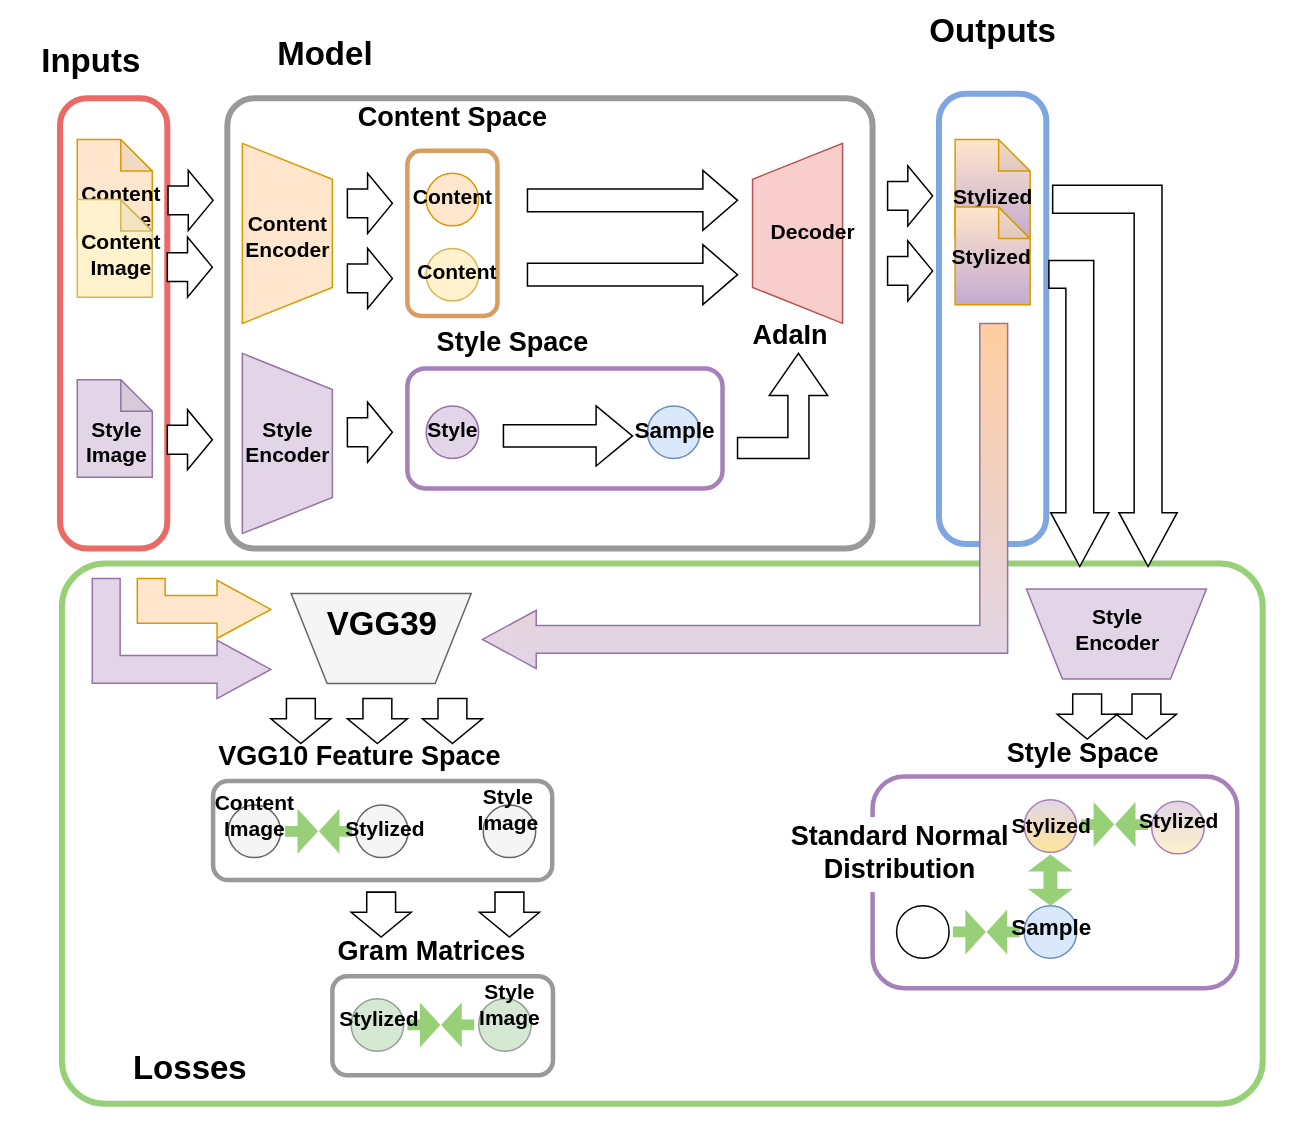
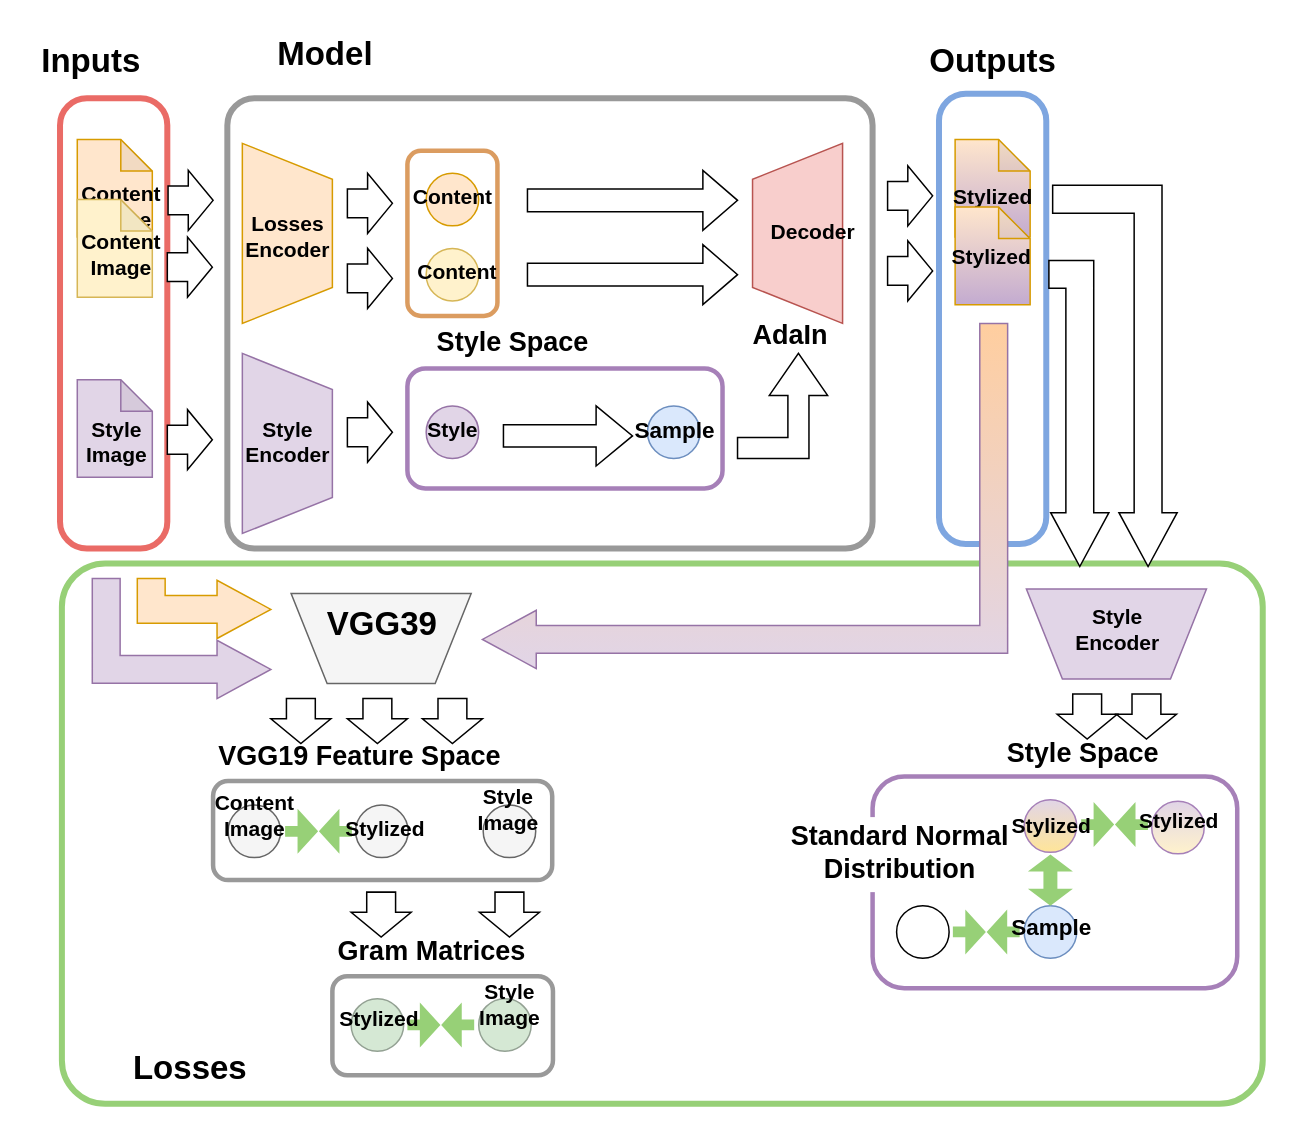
- <mxCell id="87" value="&lt;font style=&quot;font-size: 22px&quot;&gt;&lt;b&gt;Outputs&lt;/b&gt;&lt;/font&gt;" style="text;html=1;resizable=0;points=[];autosize=1;align=center;verticalAlign=top;spacingTop=-4;fontColor=#000000;" vertex="1" parent="1"><mxGeometry x="611" y="5" width="100" height="20" as="geometry" /></mxCell>
+ <mxCell id="87" value="&lt;font style=&quot;font-size: 22px&quot;&gt;&lt;b&gt;Outputs&lt;/b&gt;&lt;/font&gt;" style="text;html=1;resizable=0;points=[];autosize=1;align=center;verticalAlign=top;spacingTop=-4;fontColor=#000000;" vertex="1" parent="1"><mxGeometry x="611" y="25" width="100" height="20" as="geometry" /></mxCell>
- <mxCell id="49" value="&lt;div style=&quot;font-size: 18px&quot; align=&quot;center&quot;&gt;&lt;font style=&quot;font-size: 18px&quot;&gt;&lt;b&gt;&lt;font&gt;Content Space&lt;/font&gt;&lt;br&gt;&lt;/b&gt;&lt;/font&gt;&lt;/div&gt;" style="text;html=1;resizable=0;points=[];autosize=1;align=center;verticalAlign=top;spacingTop=-4;fontColor=#000000;" parent="1" vertex="1"><mxGeometry x="231" y="65" width="140" height="20" as="geometry" /></mxCell>
- <mxCell id="45" value="&lt;div style=&quot;font-size: 14px&quot;&gt;&lt;b&gt;&lt;font style=&quot;font-size: 14px&quot;&gt;Content &lt;br&gt;&lt;/font&gt;&lt;/b&gt;&lt;/div&gt;&lt;div style=&quot;font-size: 14px&quot;&gt;&lt;b&gt;&lt;font style=&quot;font-size: 14px&quot;&gt;Encoder&lt;/font&gt;&lt;/b&gt;&lt;/div&gt;" style="text;html=1;resizable=0;points=[];autosize=1;align=center;verticalAlign=top;spacingTop=-4;fontColor=#000000;" parent="1" vertex="1"><mxGeometry x="156" y="137.5" width="70" height="30" as="geometry" /></mxCell>
+ <mxCell id="45" value="&lt;div style=&quot;font-size: 14px&quot;&gt;&lt;b&gt;&lt;font style=&quot;font-size: 14px&quot;&gt;Losses &lt;br&gt;&lt;/font&gt;&lt;/b&gt;&lt;/div&gt;&lt;div style=&quot;font-size: 14px&quot;&gt;&lt;b&gt;&lt;font style=&quot;font-size: 14px&quot;&gt;Encoder&lt;/font&gt;&lt;/b&gt;&lt;/div&gt;" style="text;html=1;resizable=0;points=[];autosize=1;align=center;verticalAlign=top;spacingTop=-4;fontColor=#000000;" parent="1" vertex="1"><mxGeometry x="156" y="137.5" width="70" height="30" as="geometry" /></mxCell>
- <mxCell id="72" value="&lt;div style=&quot;font-size: 18px&quot; align=&quot;center&quot;&gt;&lt;font style=&quot;font-size: 18px&quot;&gt;&lt;b&gt;VGG10 Feature Space&lt;br&gt;&lt;/b&gt;&lt;/font&gt;&lt;/div&gt;" style="text;html=1;resizable=0;points=[];autosize=1;align=center;verticalAlign=top;spacingTop=-4;fontColor=#000000;" parent="1" vertex="1"><mxGeometry x="139" y="491" width="200" height="20" as="geometry" /></mxCell>
+ <mxCell id="72" value="&lt;div style=&quot;font-size: 18px&quot; align=&quot;center&quot;&gt;&lt;font style=&quot;font-size: 18px&quot;&gt;&lt;b&gt;VGG19 Feature Space&lt;br&gt;&lt;/b&gt;&lt;/font&gt;&lt;/div&gt;" style="text;html=1;resizable=0;points=[];autosize=1;align=center;verticalAlign=top;spacingTop=-4;fontColor=#000000;" parent="1" vertex="1"><mxGeometry x="139" y="491" width="200" height="20" as="geometry" /></mxCell>
